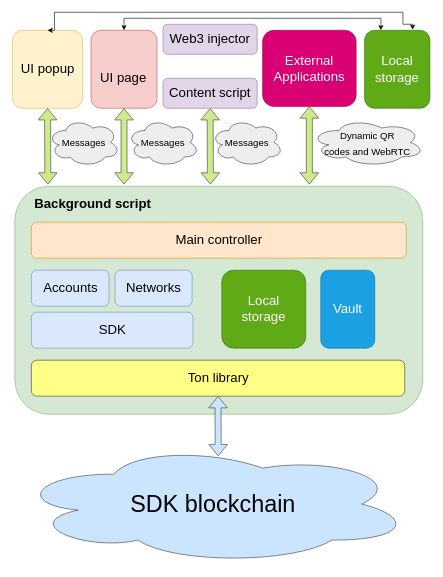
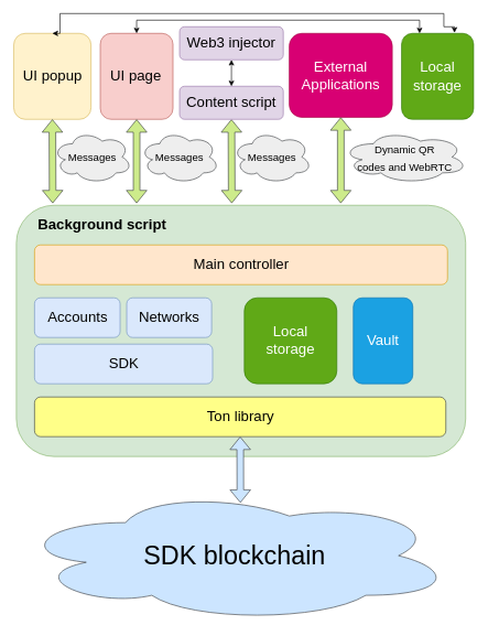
+ <mxCell id="23" style="edgeStyle=orthogonalEdgeStyle;rounded=0;orthogonalLoop=1;jettySize=auto;html=1;exitX=0.5;exitY=1;exitDx=0;exitDy=0;entryX=0.5;entryY=0;entryDx=0;entryDy=0;fontSize=22;startArrow=classic;startFill=1;" parent="1" source="31" target="22" edge="1"><mxGeometry relative="1" as="geometry"><mxPoint x="346" y="117" as="sourcePoint" /></mxGeometry></mxCell>
- <mxCell id="4" value="UI page" style="text;html=1;strokeColor=none;fillColor=none;align=center;verticalAlign=middle;whiteSpace=wrap;rounded=0;fontSize=22;" parent="1" vertex="1"><mxGeometry x="160" y="108.5" width="90" height="40" as="geometry" /></mxCell>
+ <mxCell id="4" value="UI page" style="text;html=1;strokeColor=none;fillColor=none;align=center;verticalAlign=middle;whiteSpace=wrap;rounded=0;fontSize=22;" parent="1" vertex="1"><mxGeometry x="160" y="93.5" width="90" height="40" as="geometry" /></mxCell>
